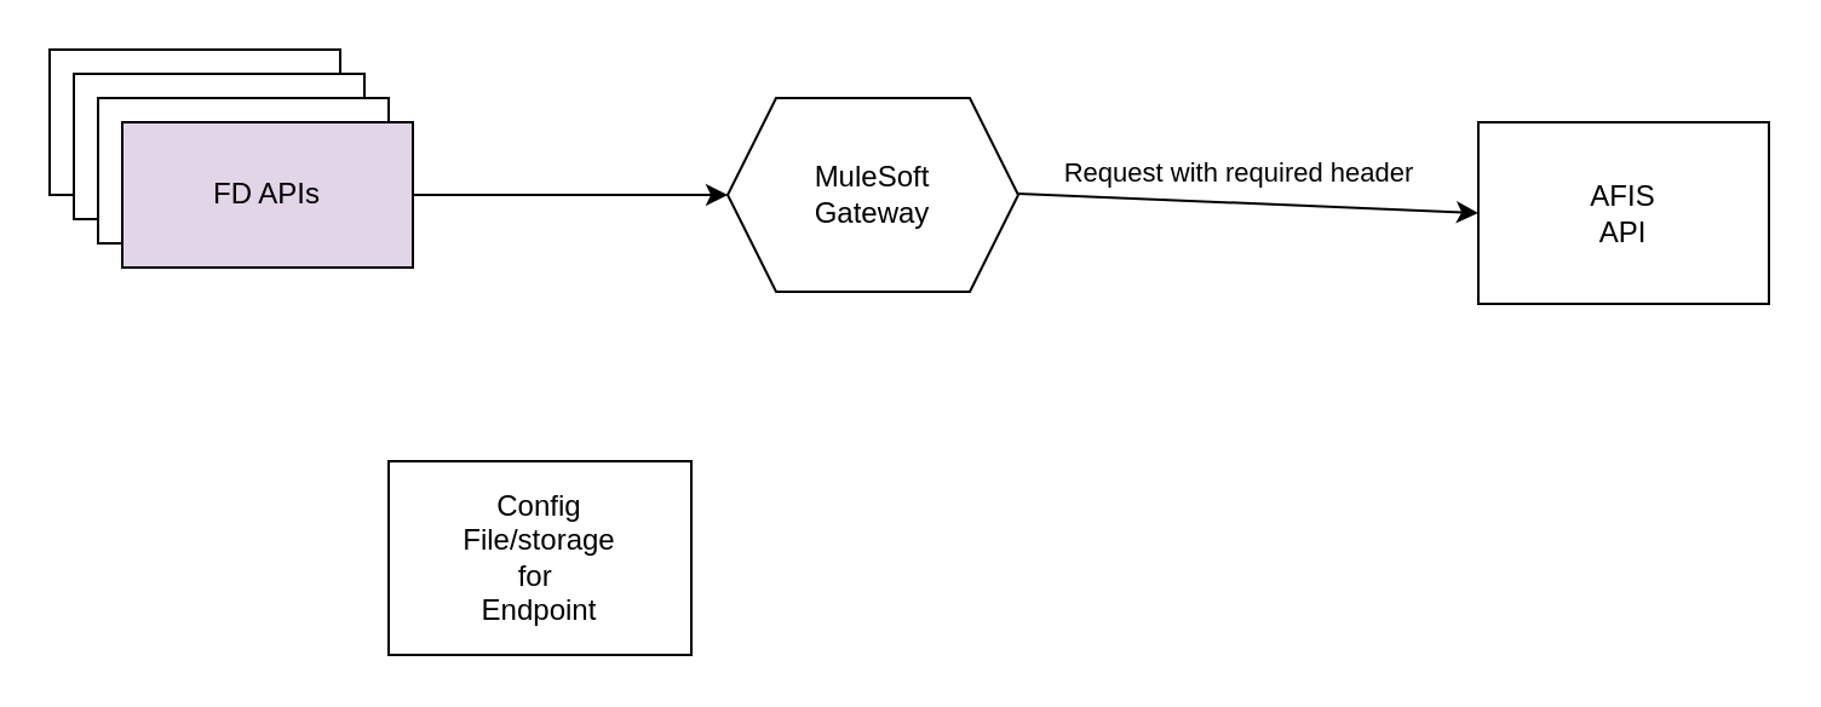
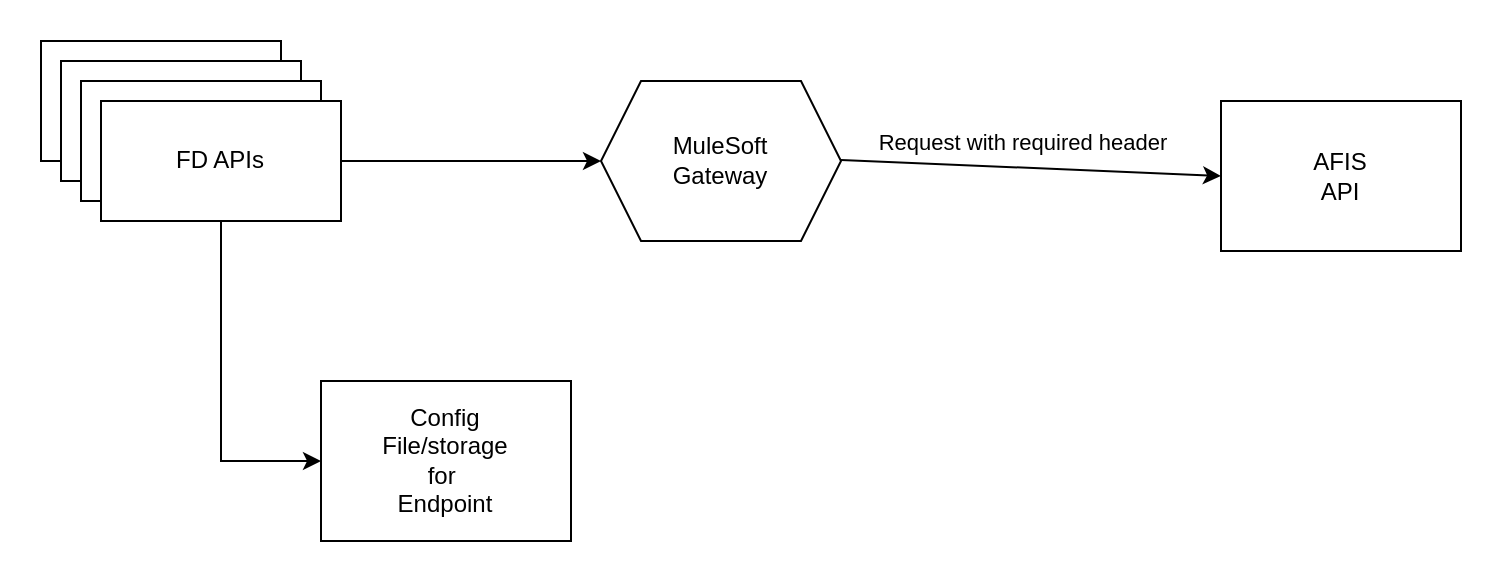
- <mxCell id="13" value="FD APIs" style="rounded=0;whiteSpace=wrap;html=1;fillColor=#e1d5e7;" vertex="1" parent="9"><mxGeometry x="30" y="30" width="120" height="60" as="geometry" /></mxCell>
+ <mxCell id="13" value="FD APIs" style="rounded=0;whiteSpace=wrap;html=1;" vertex="1" parent="9"><mxGeometry x="30" y="30" width="120" height="60" as="geometry" /></mxCell>
+ <mxCell id="7" style="edgeStyle=orthogonalEdgeStyle;rounded=0;orthogonalLoop=1;jettySize=auto;html=1;entryX=0;entryY=0.5;entryDx=0;entryDy=0;exitX=0.5;exitY=1;exitDx=0;exitDy=0;" edge="1" parent="1" source="13" target="8"><mxGeometry relative="1" as="geometry"><mxPoint x="80" y="110" as="sourcePoint" /></mxGeometry></mxCell>
